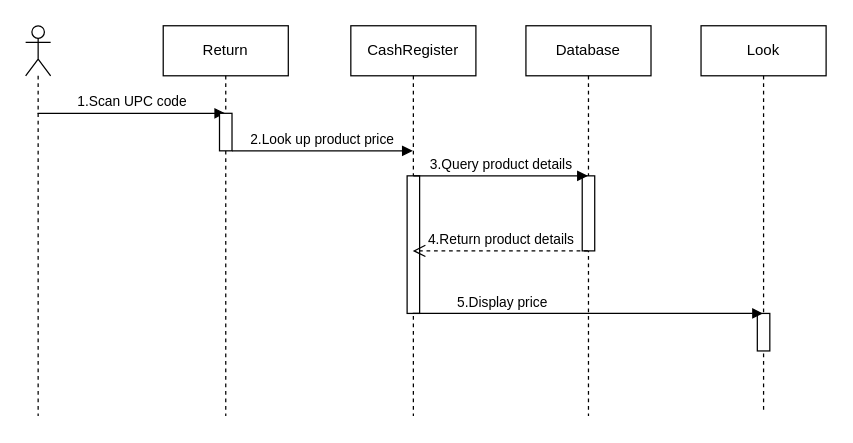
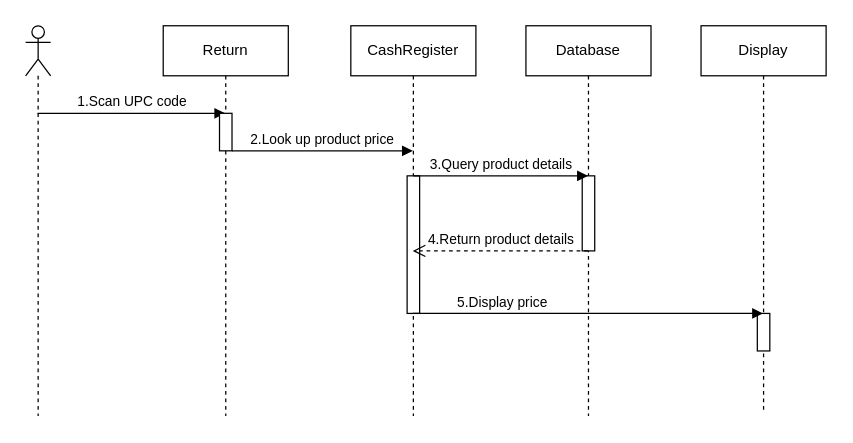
- <mxCell id="5" value="Look" style="shape=umlLifeline;perimeter=lifelinePerimeter;whiteSpace=wrap;html=1;container=1;dropTarget=0;collapsible=0;recursiveResize=0;outlineConnect=0;portConstraint=eastwest;newEdgeStyle={&quot;curved&quot;:0,&quot;rounded&quot;:0};" parent="1" vertex="1"><mxGeometry x="560" y="20" width="100" height="310" as="geometry" /></mxCell>
+ <mxCell id="5" value="Display" style="shape=umlLifeline;perimeter=lifelinePerimeter;whiteSpace=wrap;html=1;container=1;dropTarget=0;collapsible=0;recursiveResize=0;outlineConnect=0;portConstraint=eastwest;newEdgeStyle={&quot;curved&quot;:0,&quot;rounded&quot;:0};" parent="1" vertex="1"><mxGeometry x="560" y="20" width="100" height="310" as="geometry" /></mxCell>
